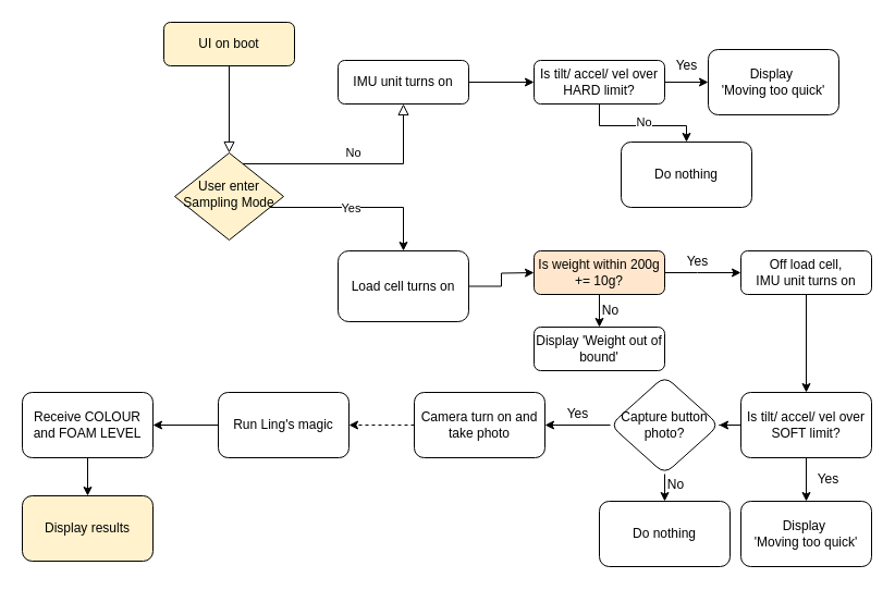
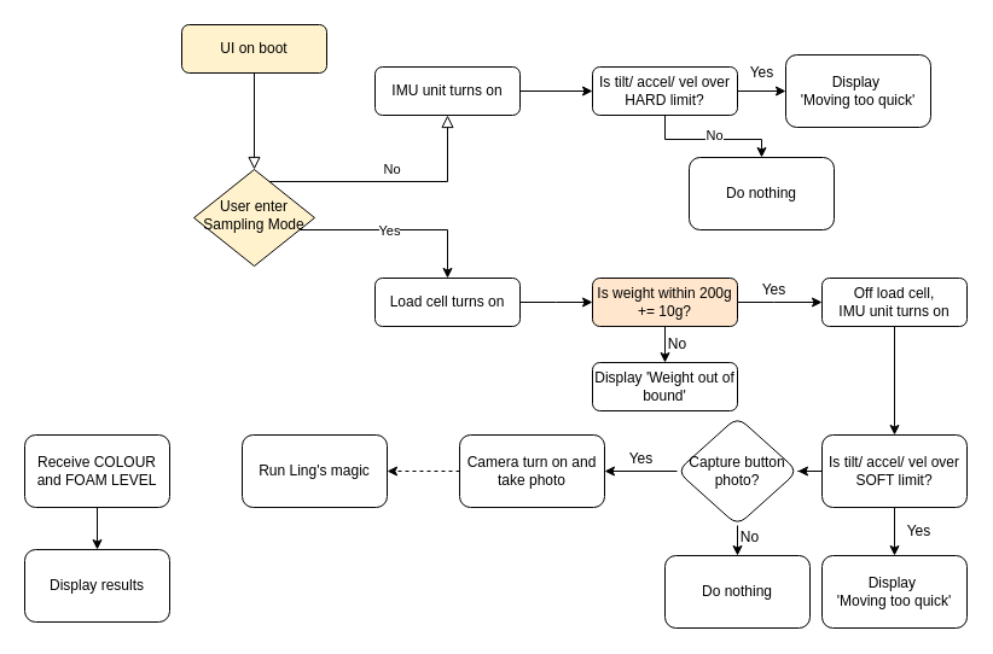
- <mxCell id="18" value="Load cell turns on" style="rounded=1;whiteSpace=wrap;html=1;fontSize=12;glass=0;strokeWidth=1;shadow=0;" vertex="1" parent="1"><mxGeometry x="310" y="230" width="120" height="65" as="geometry" /></mxCell>
+ <mxCell id="18" value="Load cell turns on" style="rounded=1;whiteSpace=wrap;html=1;fontSize=12;glass=0;strokeWidth=1;shadow=0;" vertex="1" parent="1"><mxGeometry x="310" y="230" width="120" height="40" as="geometry" /></mxCell>
- <mxCell id="34" value="" style="edgeStyle=orthogonalEdgeStyle;rounded=0;orthogonalLoop=1;jettySize=auto;html=1;" edge="1" parent="1" source="35" target="37"><mxGeometry relative="1" as="geometry" /></mxCell>
- <mxCell id="44" value="Display results" style="rounded=1;whiteSpace=wrap;html=1;glass=0;strokeWidth=1;shadow=0;fillColor=#fff2cc;" vertex="1" parent="1"><mxGeometry x="20" y="455" width="120" height="60" as="geometry" /></mxCell>
+ <mxCell id="44" value="Display results" style="rounded=1;whiteSpace=wrap;html=1;glass=0;strokeWidth=1;shadow=0;" vertex="1" parent="1"><mxGeometry x="20" y="455" width="120" height="60" as="geometry" /></mxCell>
